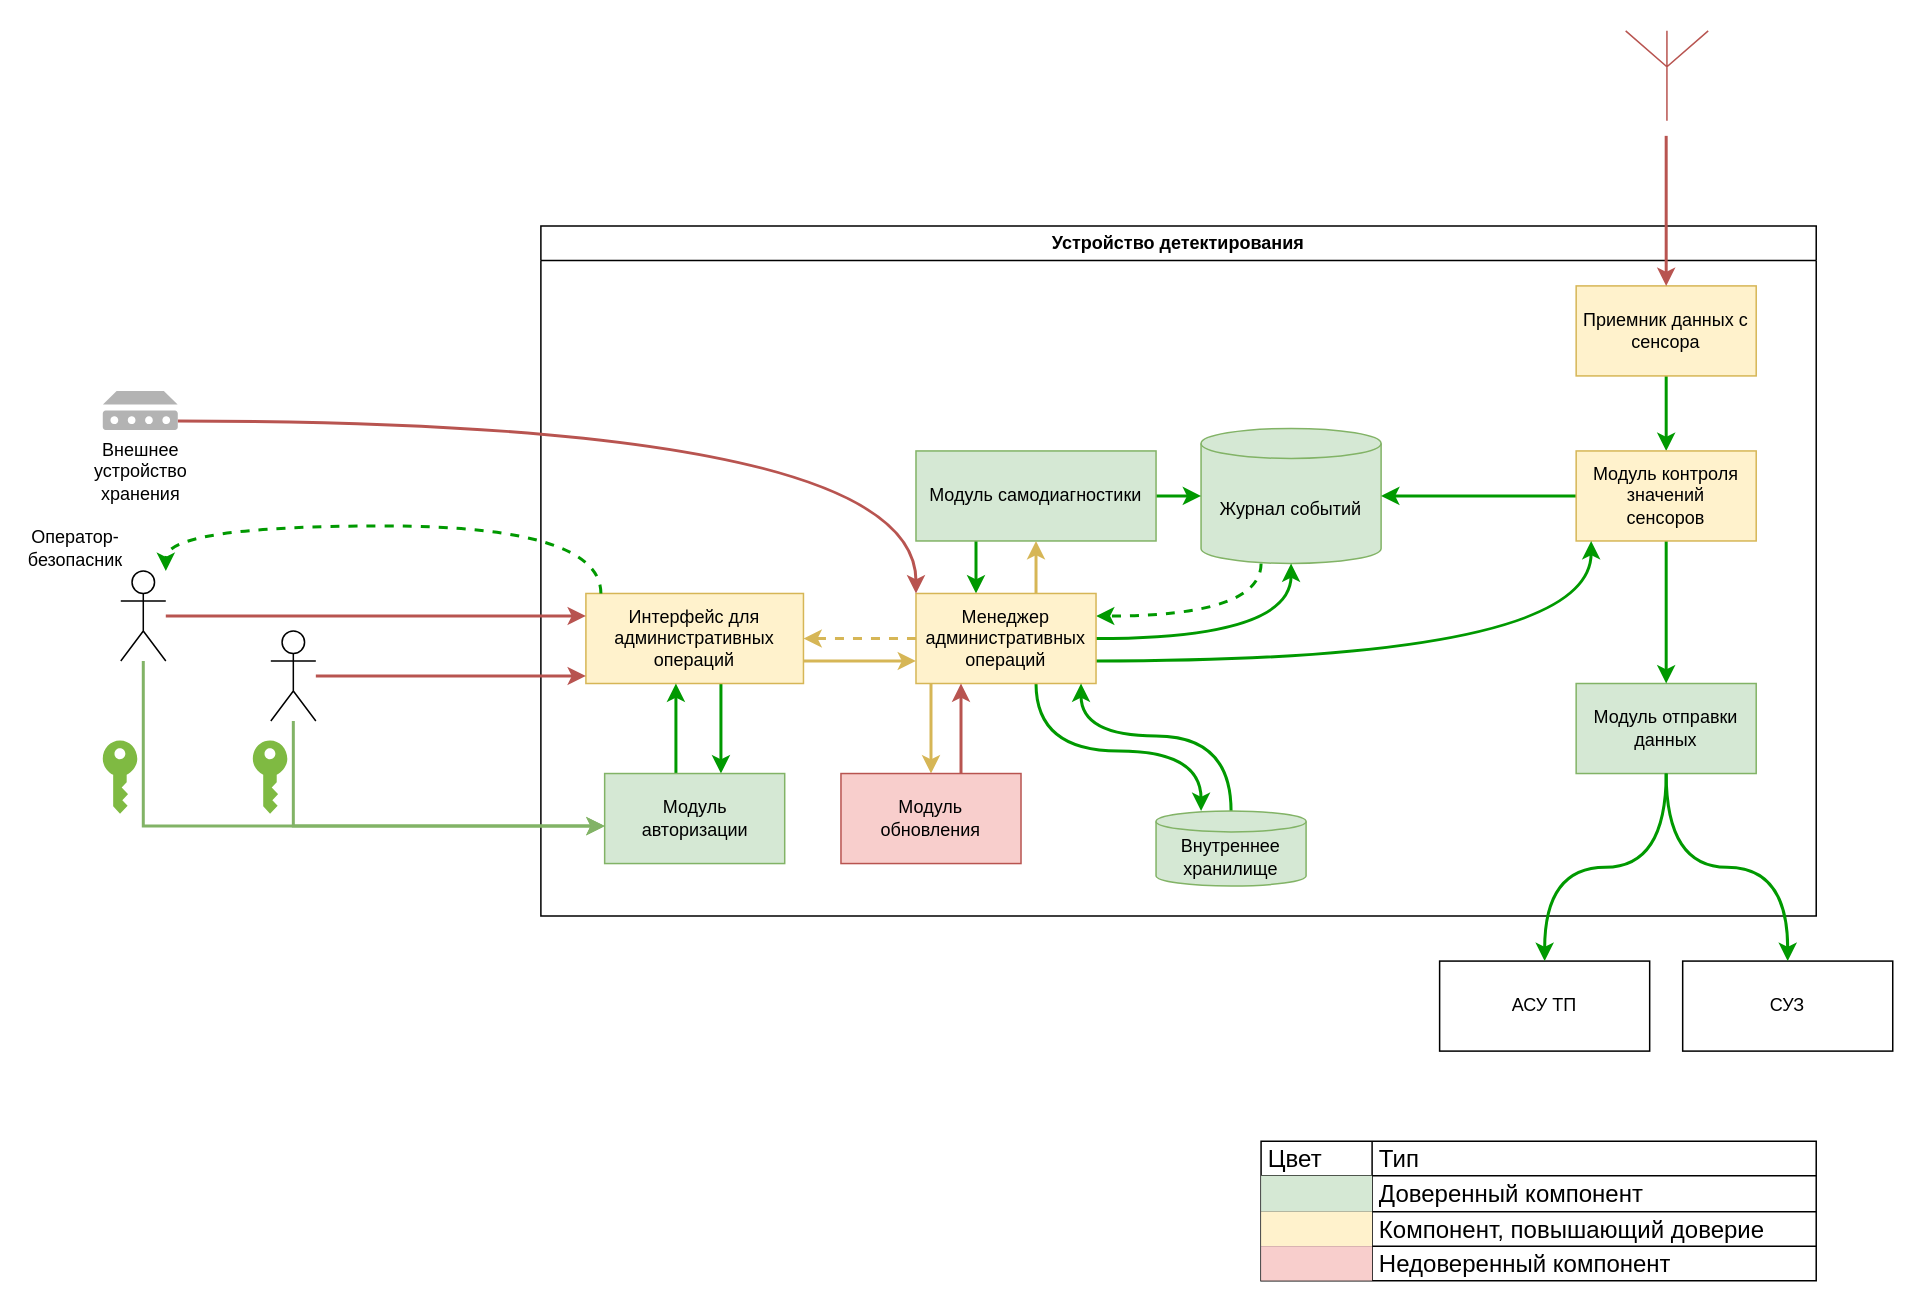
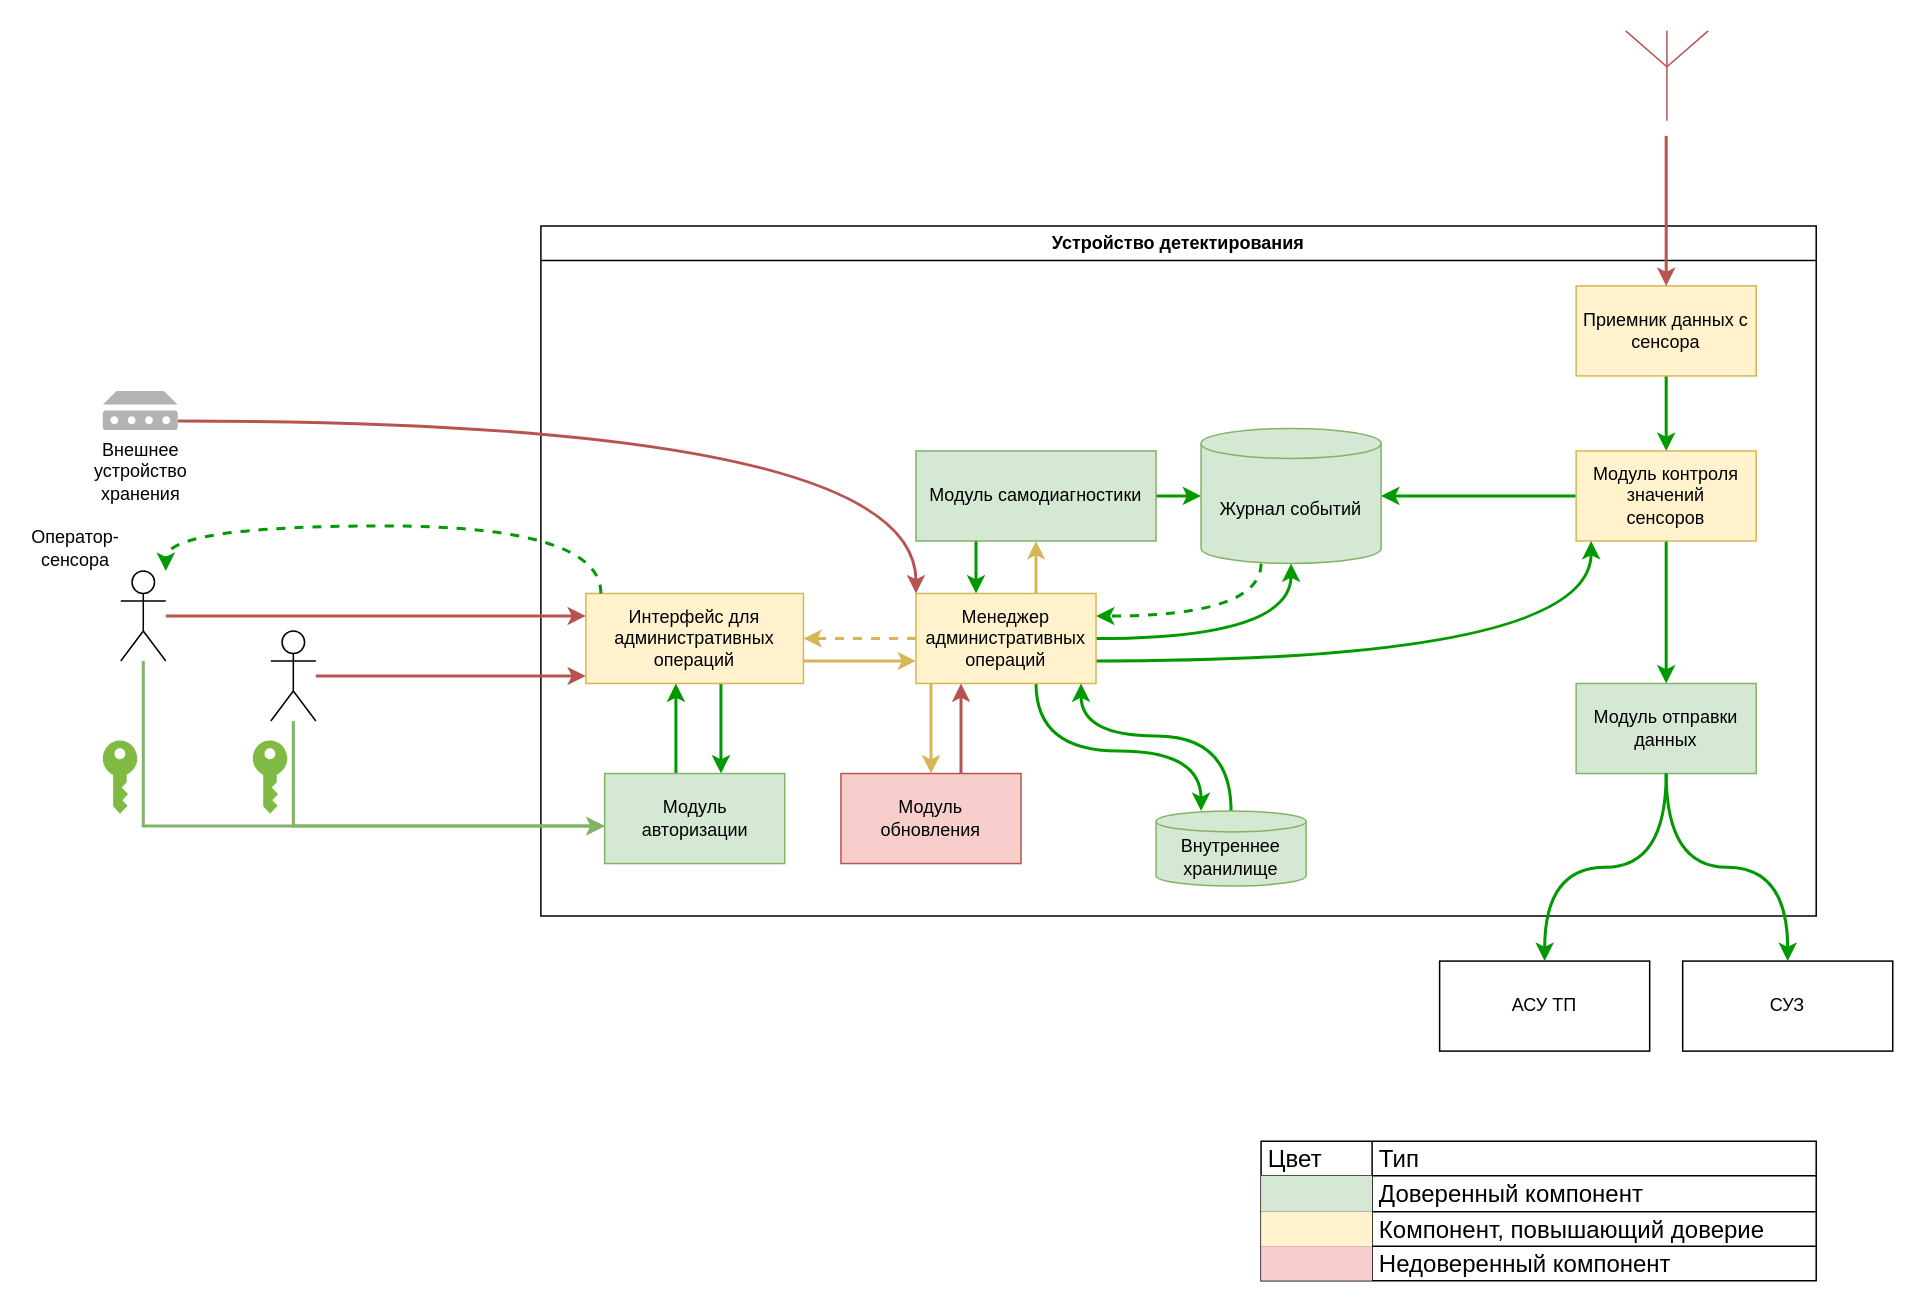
- <mxCell id="55" value="Оператор-&lt;br&gt;безопасник" style="text;html=1;strokeColor=none;fillColor=none;align=center;verticalAlign=middle;whiteSpace=wrap;rounded=0;" parent="1" vertex="1"><mxGeometry x="20" y="350" width="60" height="30" as="geometry" /></mxCell>
+ <mxCell id="55" value="Оператор-&lt;br&gt;сенсора" style="text;html=1;strokeColor=none;fillColor=none;align=center;verticalAlign=middle;whiteSpace=wrap;rounded=0;" parent="1" vertex="1"><mxGeometry x="20" y="350" width="60" height="30" as="geometry" /></mxCell>
